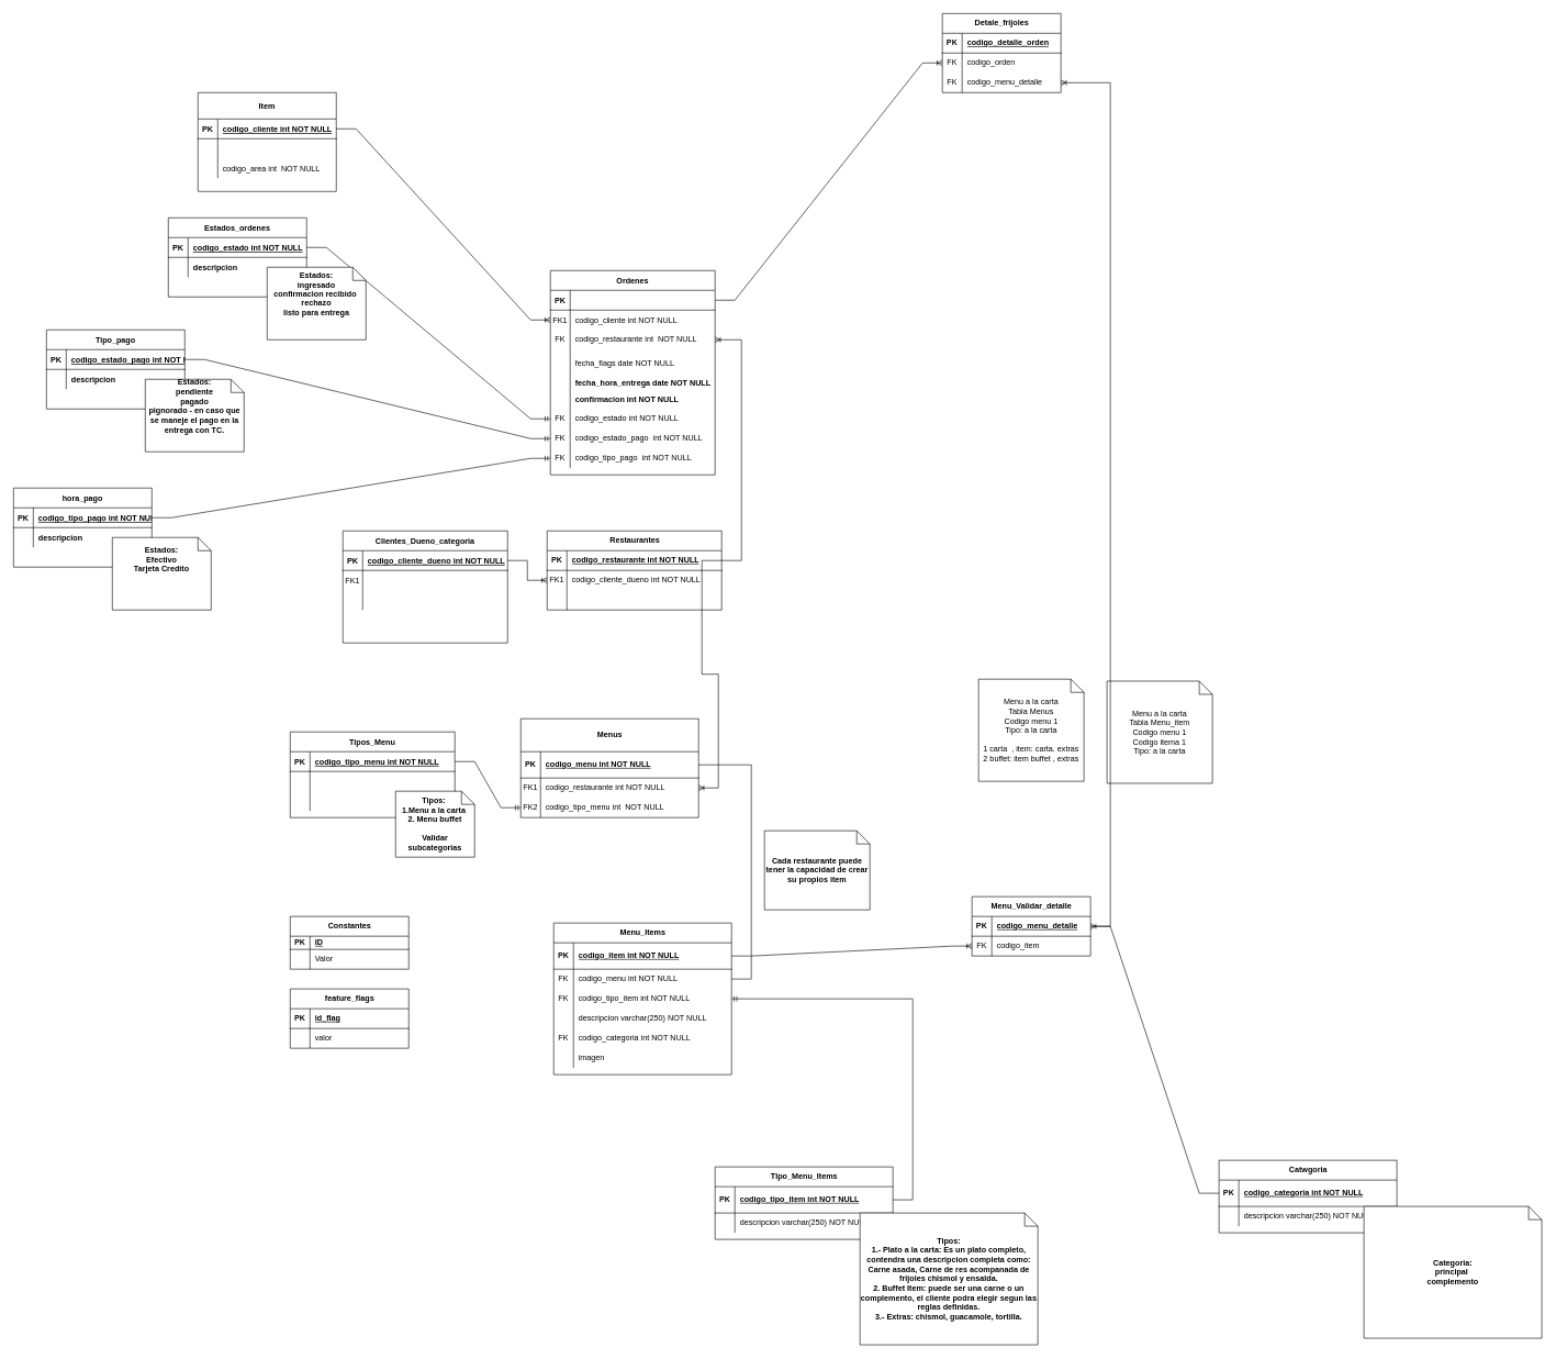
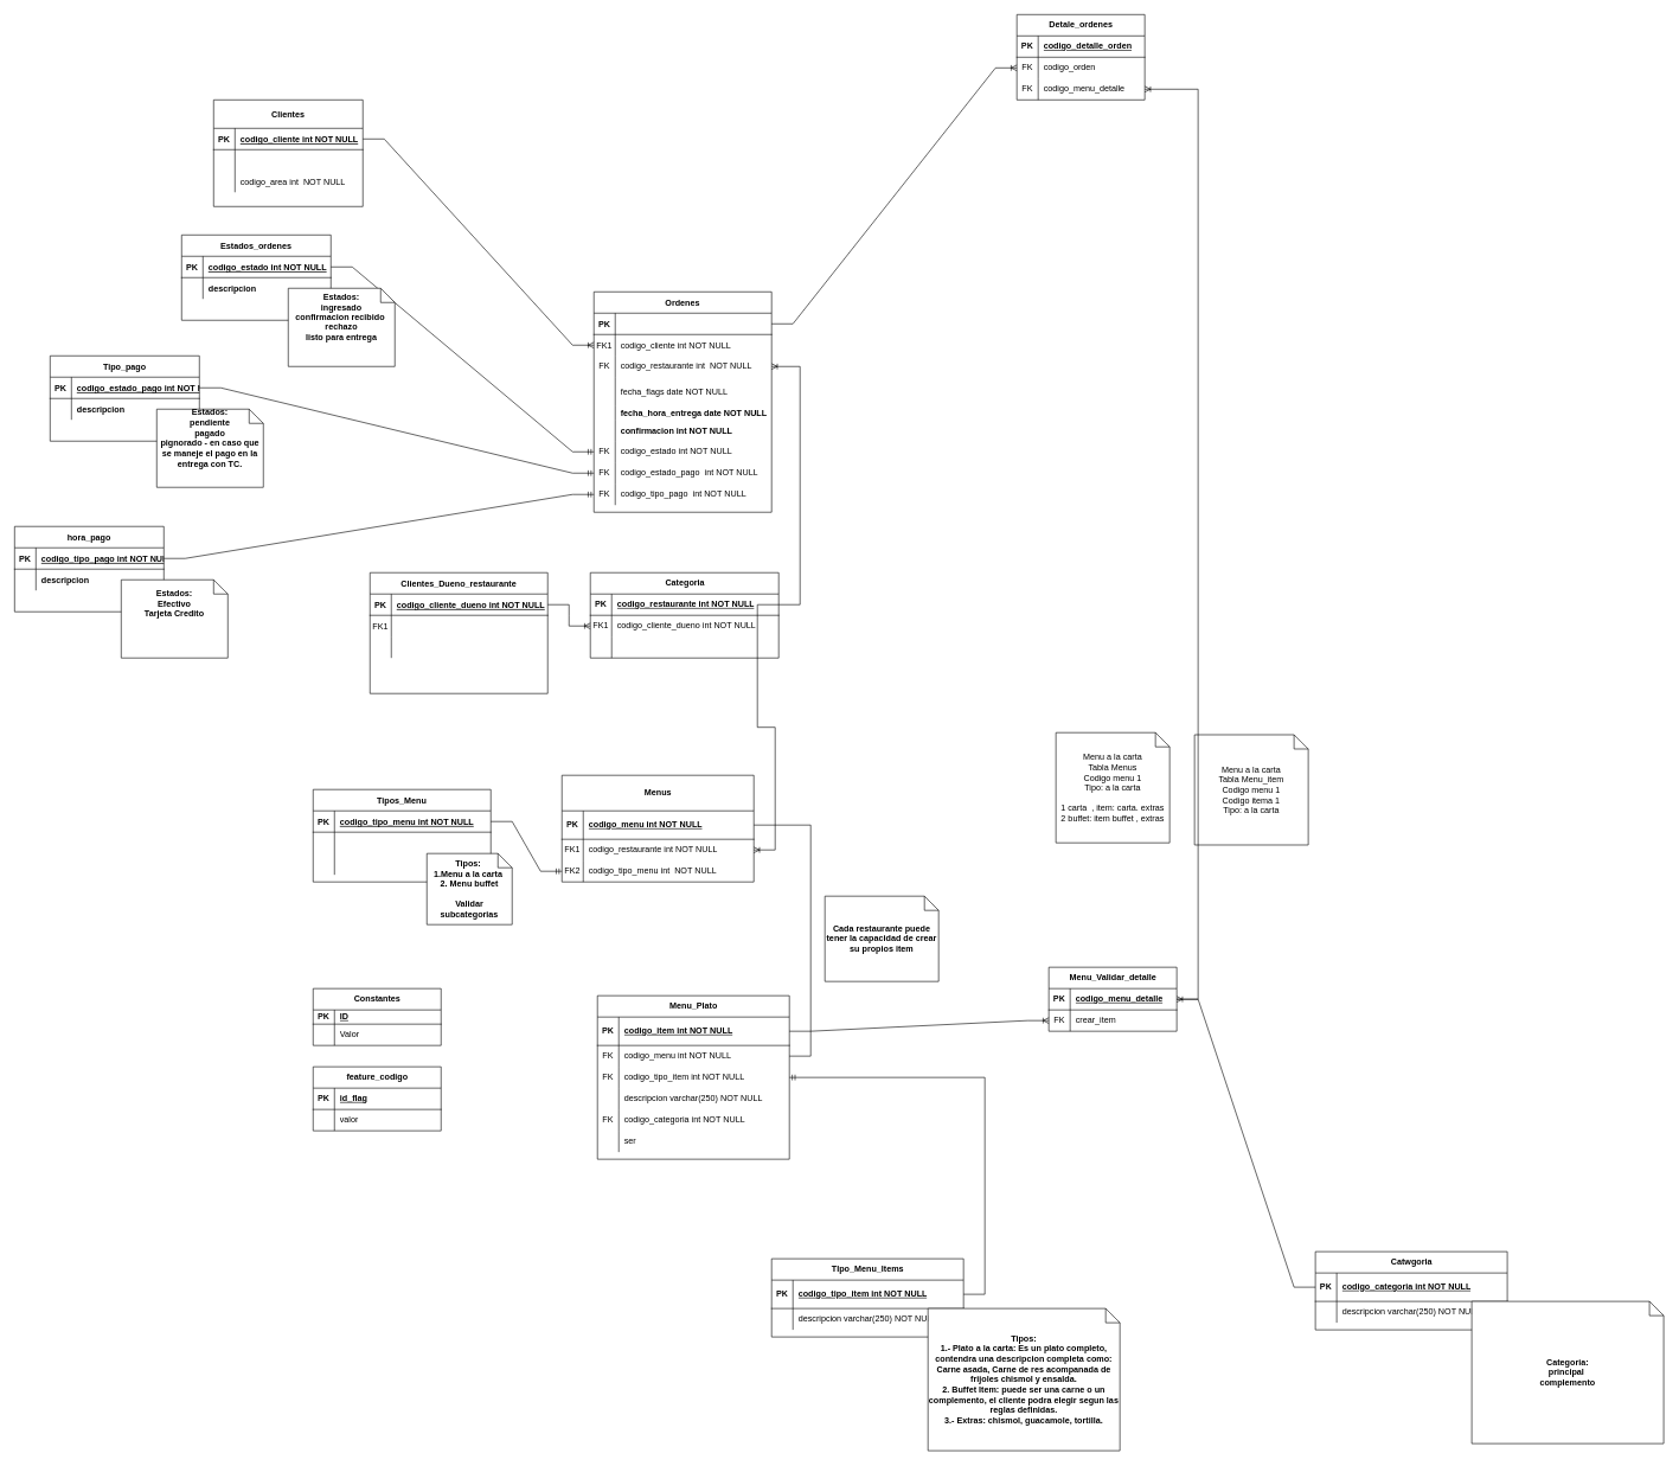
- <mxCell id="157" value="Detale_frijoles" style="shape=table;startSize=30;container=1;collapsible=1;childLayout=tableLayout;fixedRows=1;rowLines=0;fontStyle=1;align=center;resizeLast=1;html=1;" parent="1" vertex="1"><mxGeometry x="1430" y="20" width="180" height="120" as="geometry" /></mxCell>
+ <mxCell id="157" value="Detale_ordenes" style="shape=table;startSize=30;container=1;collapsible=1;childLayout=tableLayout;fixedRows=1;rowLines=0;fontStyle=1;align=center;resizeLast=1;html=1;" parent="1" vertex="1"><mxGeometry x="1430" y="20" width="180" height="120" as="geometry" /></mxCell>
- <mxCell id="29" value="Item" style="shape=table;startSize=40;container=1;collapsible=1;childLayout=tableLayout;fixedRows=1;rowLines=0;fontStyle=1;align=center;resizeLast=1;" parent="1" vertex="1"><mxGeometry x="300" y="140" width="210" height="150" as="geometry"><mxRectangle x="140" y="50" width="80" height="30" as="alternateBounds" /></mxGeometry></mxCell>
+ <mxCell id="29" value="Clientes" style="shape=table;startSize=40;container=1;collapsible=1;childLayout=tableLayout;fixedRows=1;rowLines=0;fontStyle=1;align=center;resizeLast=1;" parent="1" vertex="1"><mxGeometry x="300" y="140" width="210" height="150" as="geometry"><mxRectangle x="140" y="50" width="80" height="30" as="alternateBounds" /></mxGeometry></mxCell>
- <mxCell id="63" value="Restaurantes" style="shape=table;startSize=30;container=1;collapsible=1;childLayout=tableLayout;fixedRows=1;rowLines=0;fontStyle=1;align=center;resizeLast=1;html=1;strokeColor=default;verticalAlign=middle;fontFamily=Helvetica;fontSize=12;fontColor=default;fillColor=default;" parent="1" vertex="1"><mxGeometry x="830" y="805" width="265" height="120" as="geometry" /></mxCell>
+ <mxCell id="63" value="Categoria" style="shape=table;startSize=30;container=1;collapsible=1;childLayout=tableLayout;fixedRows=1;rowLines=0;fontStyle=1;align=center;resizeLast=1;html=1;strokeColor=default;verticalAlign=middle;fontFamily=Helvetica;fontSize=12;fontColor=default;fillColor=default;" parent="1" vertex="1"><mxGeometry x="830" y="805" width="265" height="120" as="geometry" /></mxCell>
- <mxCell id="38" value="Clientes_Dueno_categoria" style="shape=table;startSize=30;container=1;collapsible=1;childLayout=tableLayout;fixedRows=1;rowLines=0;fontStyle=1;align=center;resizeLast=1;" parent="1" vertex="1"><mxGeometry x="520" y="805" width="250" height="170" as="geometry"><mxRectangle x="110" y="270" width="180" height="30" as="alternateBounds" /></mxGeometry></mxCell>
+ <mxCell id="38" value="Clientes_Dueno_restaurante" style="shape=table;startSize=30;container=1;collapsible=1;childLayout=tableLayout;fixedRows=1;rowLines=0;fontStyle=1;align=center;resizeLast=1;" parent="1" vertex="1"><mxGeometry x="520" y="805" width="250" height="170" as="geometry"><mxRectangle x="110" y="270" width="180" height="30" as="alternateBounds" /></mxGeometry></mxCell>
- <mxCell id="74" value="Menu_Items" style="shape=table;startSize=30;container=1;collapsible=1;childLayout=tableLayout;fixedRows=1;rowLines=0;fontStyle=1;align=center;resizeLast=1;html=1;" parent="1" vertex="1"><mxGeometry x="840" y="1400" width="270" height="230.0" as="geometry"><mxRectangle x="370" y="430" width="80" height="40" as="alternateBounds" /></mxGeometry></mxCell>
+ <mxCell id="74" value="Menu_Plato" style="shape=table;startSize=30;container=1;collapsible=1;childLayout=tableLayout;fixedRows=1;rowLines=0;fontStyle=1;align=center;resizeLast=1;html=1;" parent="1" vertex="1"><mxGeometry x="840" y="1400" width="270" height="230.0" as="geometry"><mxRectangle x="370" y="430" width="80" height="40" as="alternateBounds" /></mxGeometry></mxCell>
- <mxCell id="174" value="codigo_item" style="shape=partialRectangle;connectable=0;fillColor=none;top=0;left=0;bottom=0;right=0;align=left;spacingLeft=6;overflow=hidden;whiteSpace=wrap;html=1;" parent="172" vertex="1"><mxGeometry x="30" width="150" height="30" as="geometry"><mxRectangle width="150" height="30" as="alternateBounds" /></mxGeometry></mxCell>
+ <mxCell id="174" value="crear_item" style="shape=partialRectangle;connectable=0;fillColor=none;top=0;left=0;bottom=0;right=0;align=left;spacingLeft=6;overflow=hidden;whiteSpace=wrap;html=1;" parent="172" vertex="1"><mxGeometry x="30" width="150" height="30" as="geometry"><mxRectangle width="150" height="30" as="alternateBounds" /></mxGeometry></mxCell>
- <mxCell id="185" value="feature_flags" style="shape=table;startSize=30;container=1;collapsible=1;childLayout=tableLayout;fixedRows=1;rowLines=0;fontStyle=1;align=center;resizeLast=1;html=1;" vertex="1" parent="1"><mxGeometry x="440" y="1500" width="180" height="90" as="geometry" /></mxCell>
+ <mxCell id="185" value="feature_codigo" style="shape=table;startSize=30;container=1;collapsible=1;childLayout=tableLayout;fixedRows=1;rowLines=0;fontStyle=1;align=center;resizeLast=1;html=1;" vertex="1" parent="1"><mxGeometry x="440" y="1500" width="180" height="90" as="geometry" /></mxCell>
- <mxCell id="92" value="imagen&amp;nbsp;" style="shape=partialRectangle;connectable=0;fillColor=none;top=0;left=0;bottom=0;right=0;align=left;spacingLeft=6;fontStyle=0;overflow=hidden;whiteSpace=wrap;html=1;" parent="90" vertex="1"><mxGeometry x="30" width="240" height="30" as="geometry"><mxRectangle width="240" height="30" as="alternateBounds" /></mxGeometry></mxCell>
+ <mxCell id="92" value="ser&amp;nbsp;" style="shape=partialRectangle;connectable=0;fillColor=none;top=0;left=0;bottom=0;right=0;align=left;spacingLeft=6;fontStyle=0;overflow=hidden;whiteSpace=wrap;html=1;" parent="90" vertex="1"><mxGeometry x="30" width="240" height="30" as="geometry"><mxRectangle width="240" height="30" as="alternateBounds" /></mxGeometry></mxCell>
